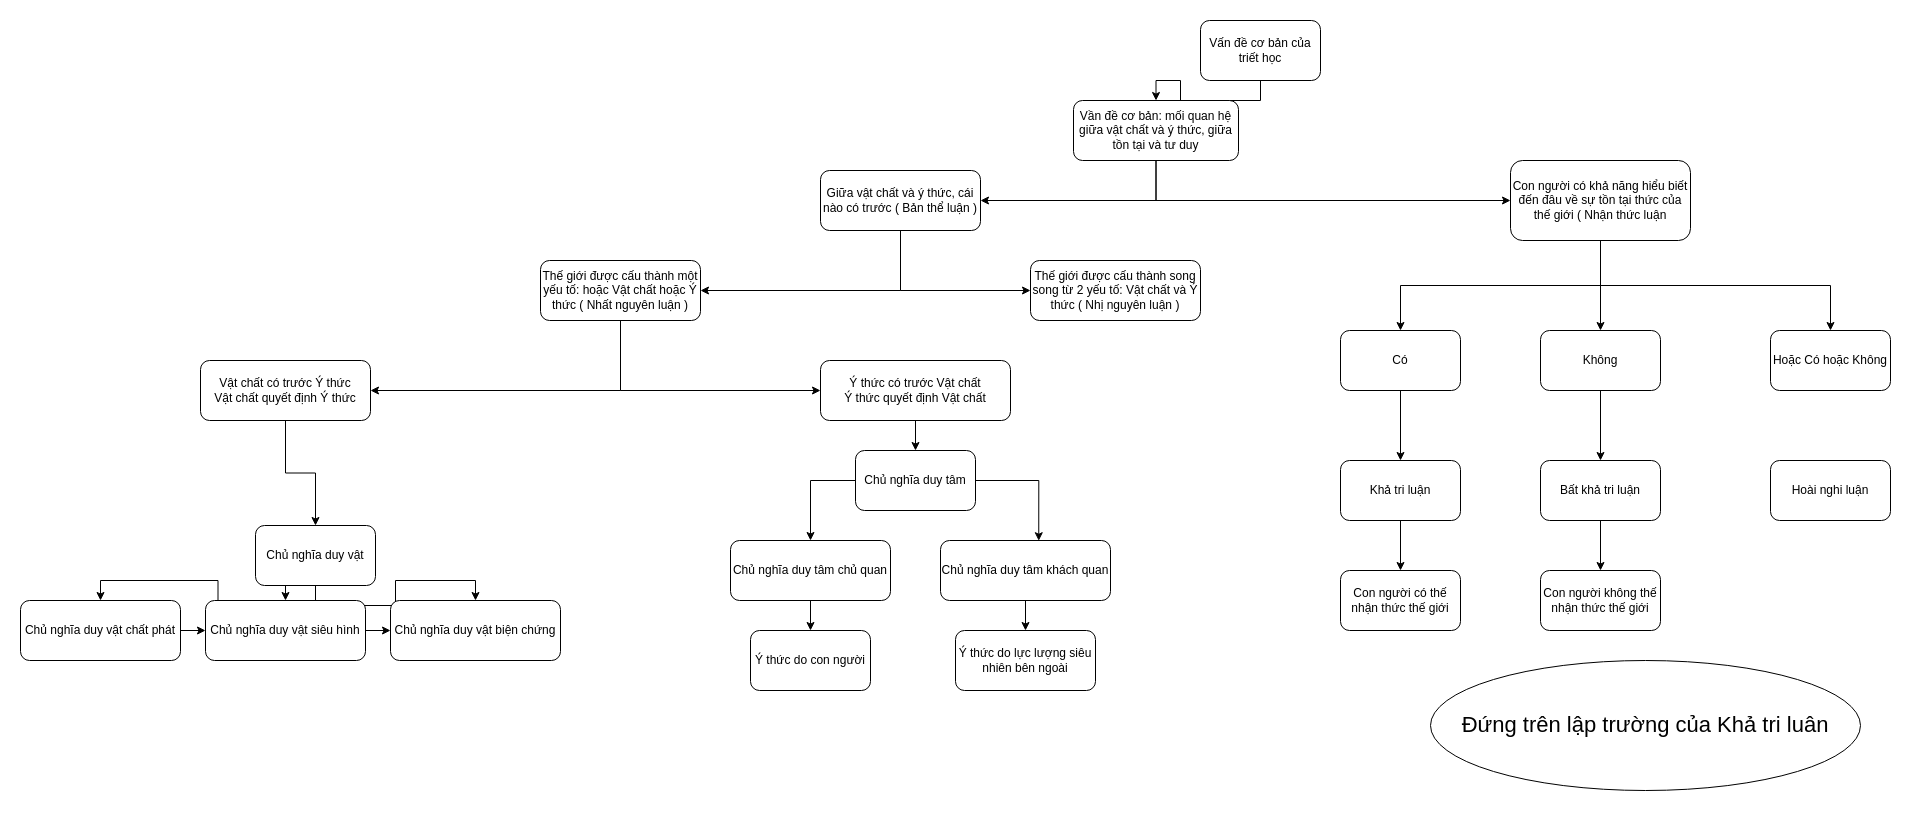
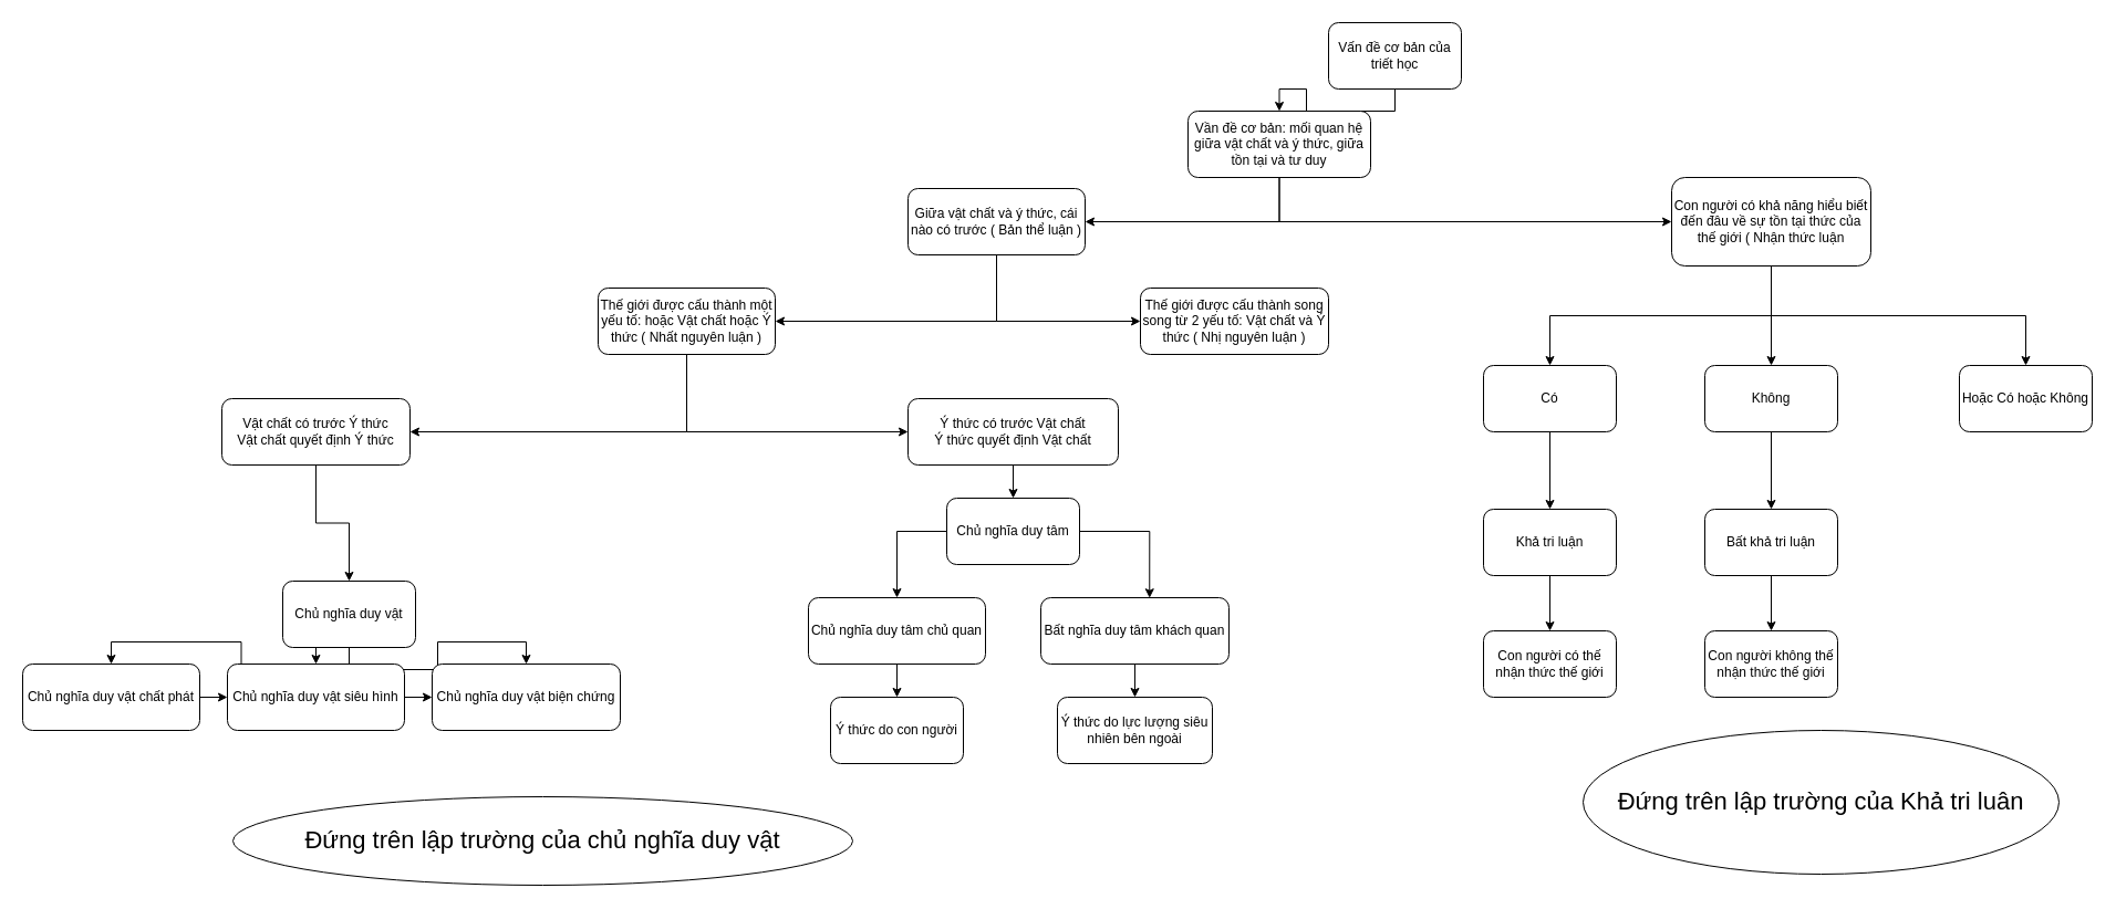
- <mxCell id="50" value="Hoài nghi luận" style="rounded=1;whiteSpace=wrap;html=1;fontSize=12;" vertex="1" parent="1"><mxGeometry x="1770" y="460" width="120" height="60" as="geometry" /></mxCell>
- <mxCell id="33" value="Chủ nghĩa duy tâm khách quan" style="rounded=1;whiteSpace=wrap;html=1;" vertex="1" parent="1"><mxGeometry x="940" y="540" width="170" height="60" as="geometry" /></mxCell>
+ <mxCell id="33" value="Bất nghĩa duy tâm khách quan" style="rounded=1;whiteSpace=wrap;html=1;" vertex="1" parent="1"><mxGeometry x="940" y="540" width="170" height="60" as="geometry" /></mxCell>
+ <mxCell id="36" value="Đứng trên lập trường của chủ nghĩa duy vật" style="ellipse;whiteSpace=wrap;html=1;fontSize=22;" vertex="1" parent="1"><mxGeometry x="210" y="720" width="560" height="80" as="geometry" /></mxCell>
